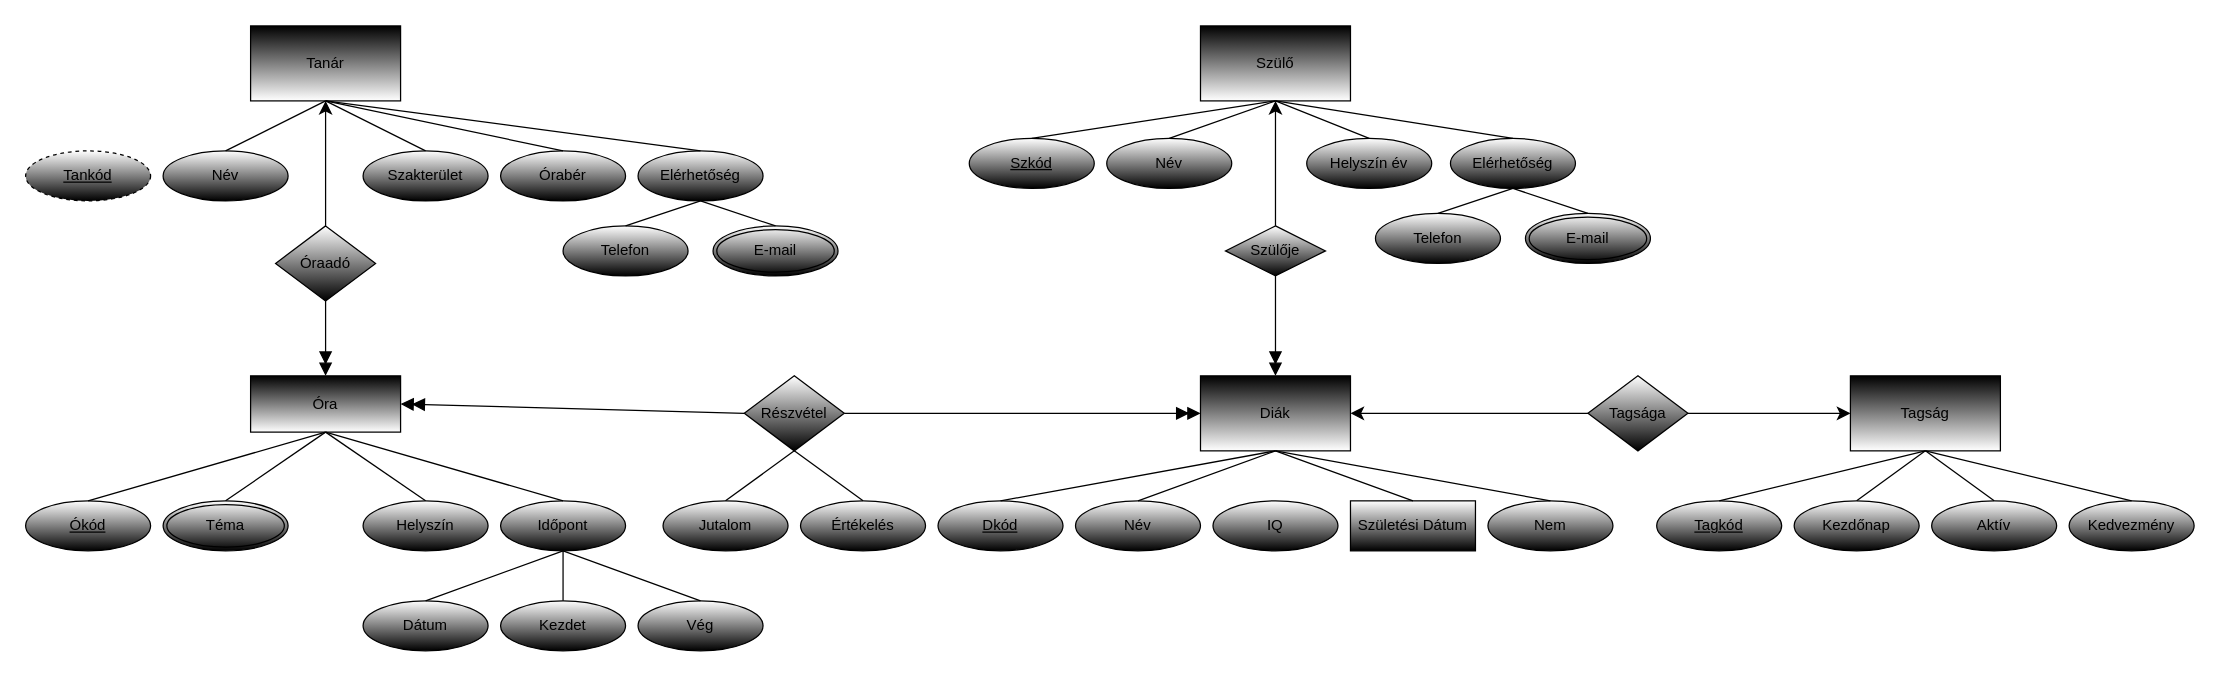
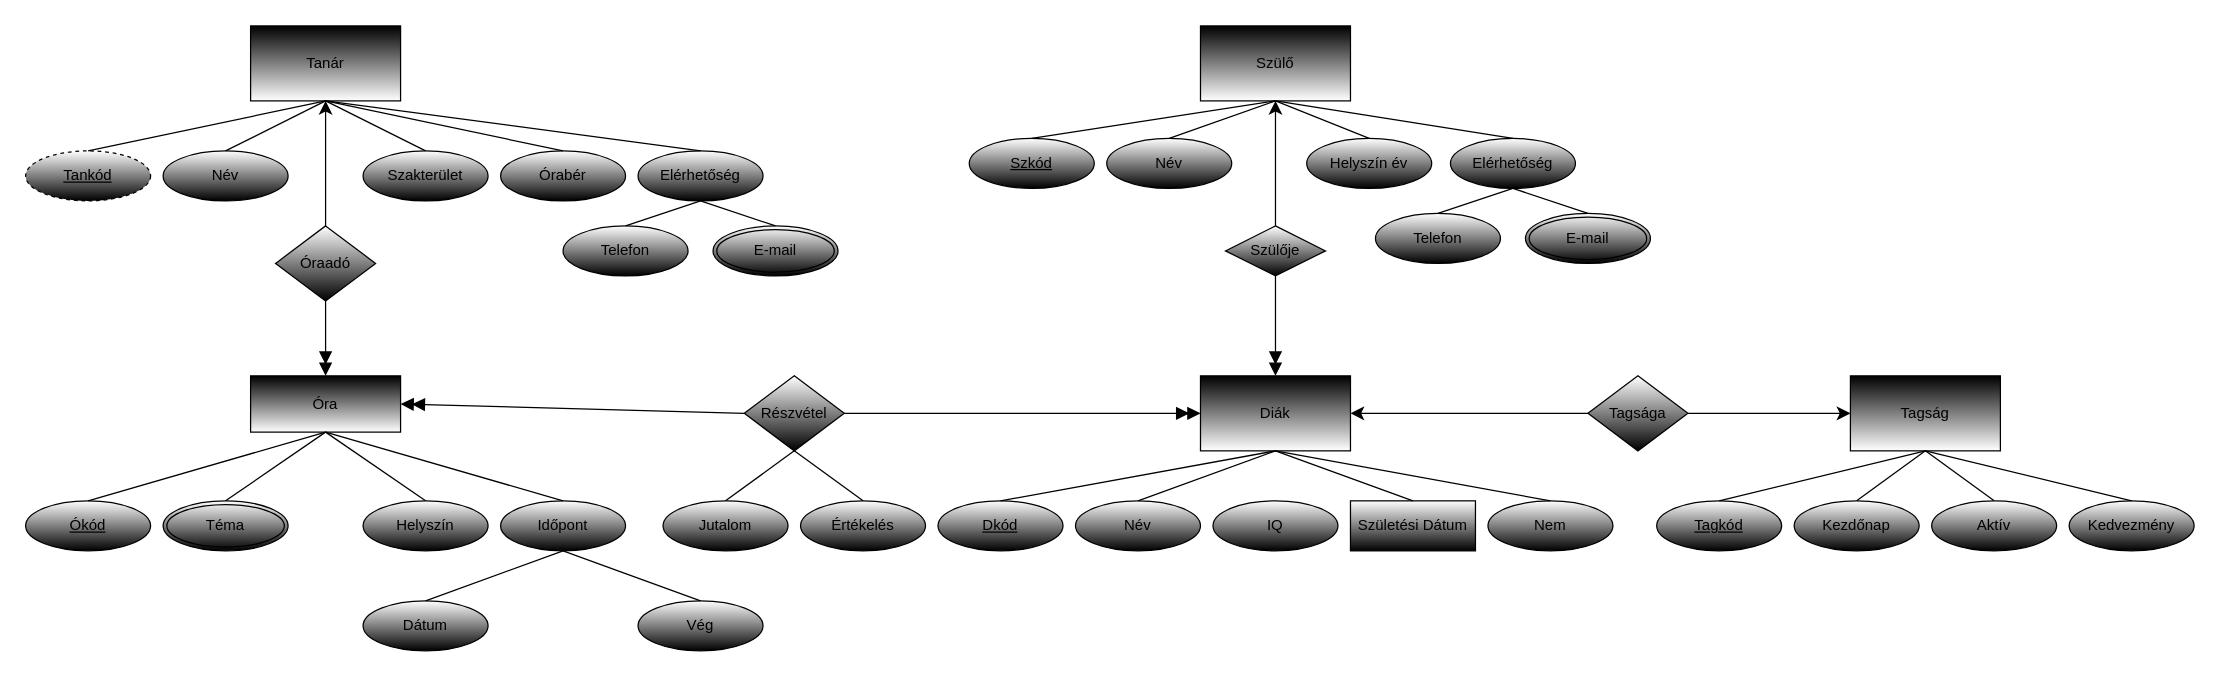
+ <mxCell id="15" value="" style="endArrow=none;html=1;rounded=0;fontSize=12;startSize=8;endSize=8;curved=1;entryX=0.5;entryY=1;entryDx=0;entryDy=0;exitX=0.5;exitY=0;exitDx=0;exitDy=0;" parent="1" source="8" target="2" edge="1"><mxGeometry width="50" height="50" relative="1" as="geometry"><mxPoint x="130" y="190" as="sourcePoint" /><mxPoint x="180" y="140" as="targetPoint" /></mxGeometry></mxCell>
- <mxCell id="29" value="" style="endArrow=none;html=1;rounded=0;fontSize=12;startSize=8;endSize=8;curved=1;entryX=0.5;entryY=1;entryDx=0;entryDy=0;exitX=0.5;exitY=0;exitDx=0;exitDy=0;" parent="1" source="26" target="24" edge="1"><mxGeometry width="50" height="50" relative="1" as="geometry"><mxPoint x="350" y="360" as="sourcePoint" /><mxPoint x="400" y="310" as="targetPoint" /></mxGeometry></mxCell>
- <mxCell id="26" value="Kezdet" style="ellipse;whiteSpace=wrap;html=1;align=center;gradientColor=default;" parent="1" vertex="1"><mxGeometry x="400" y="480" width="100" height="40" as="geometry" /></mxCell>
